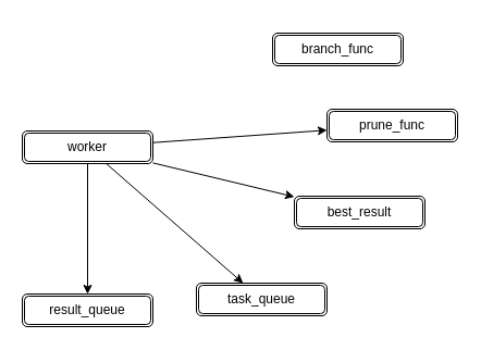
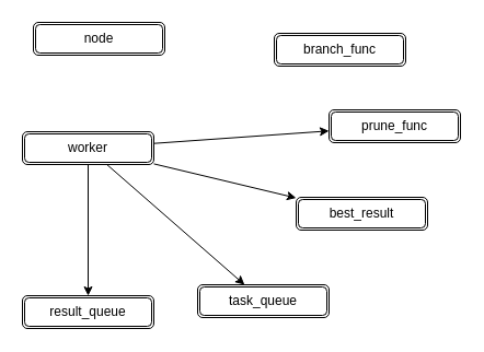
+ <mxCell id="2" value="node" style="shape=ext;double=1;rounded=1;whiteSpace=wrap;html=1;" vertex="1" parent="1"><mxGeometry x="30" y="20" width="120" height="30" as="geometry" /></mxCell>
